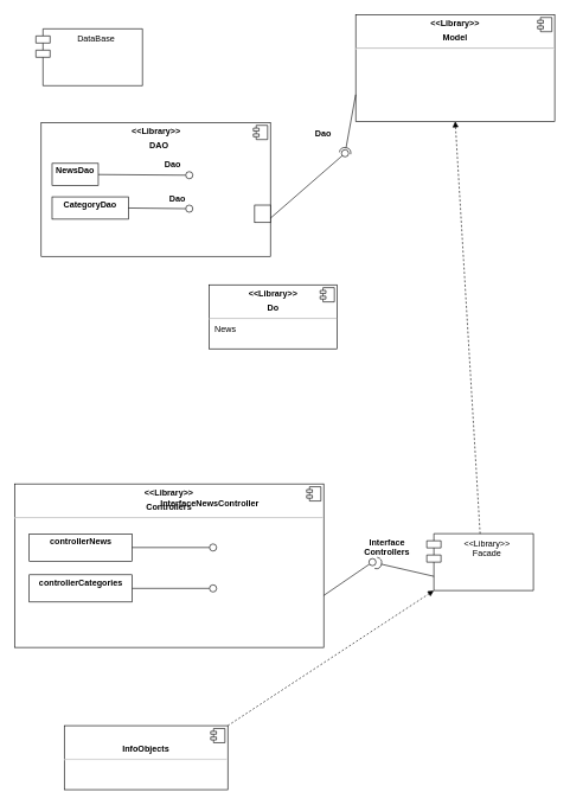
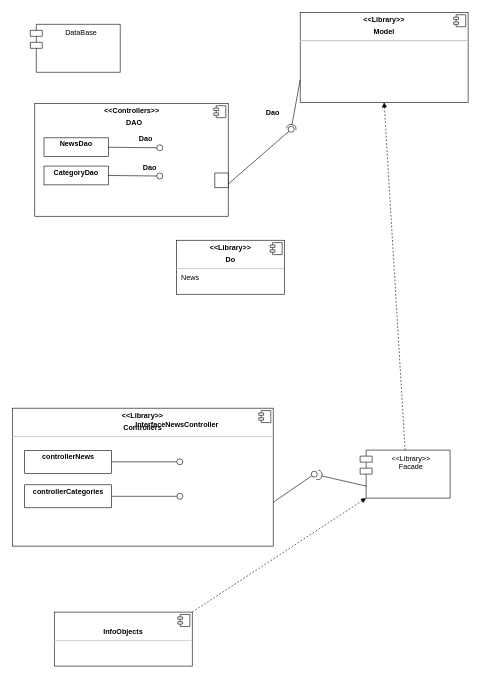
- <mxCell id="23" value="&lt;p style=&quot;margin: 0px ; margin-top: 6px ; text-align: center&quot;&gt;&lt;b&gt;&amp;lt;&amp;lt;Library&amp;gt;&amp;gt;&lt;/b&gt;&lt;/p&gt;&lt;p style=&quot;margin: 0px ; margin-top: 6px ; text-align: center&quot;&gt;&lt;/p&gt;&lt;p style=&quot;text-align: center ; margin: 0px 0px 0px 8px&quot;&gt;&lt;b&gt;DAO&lt;/b&gt;&lt;/p&gt;&lt;p style=&quot;margin: 0px ; margin-left: 8px&quot;&gt;&lt;br&gt;&lt;/p&gt;" style="align=left;overflow=fill;html=1;dropTarget=1;" vertex="1" parent="1"><mxGeometry x="57.5" y="171.7" width="322.5" height="188.3" as="geometry" /></mxCell>
+ <mxCell id="23" value="&lt;p style=&quot;margin: 0px ; margin-top: 6px ; text-align: center&quot;&gt;&lt;b&gt;&amp;lt;&amp;lt;Controllers&amp;gt;&amp;gt;&lt;/b&gt;&lt;/p&gt;&lt;p style=&quot;margin: 0px ; margin-top: 6px ; text-align: center&quot;&gt;&lt;/p&gt;&lt;p style=&quot;text-align: center ; margin: 0px 0px 0px 8px&quot;&gt;&lt;b&gt;DAO&lt;/b&gt;&lt;/p&gt;&lt;p style=&quot;margin: 0px ; margin-left: 8px&quot;&gt;&lt;br&gt;&lt;/p&gt;" style="align=left;overflow=fill;html=1;dropTarget=1;" vertex="1" parent="1"><mxGeometry x="57.5" y="171.7" width="322.5" height="188.3" as="geometry" /></mxCell>
- <mxCell id="25" value="&lt;p style=&quot;margin: 0px ; margin-top: 4px ; text-align: center&quot;&gt;&lt;b&gt;NewsDao&lt;/b&gt;&lt;/p&gt;" style="verticalAlign=top;align=left;overflow=fill;fontSize=12;fontFamily=Helvetica;html=1;" vertex="1" parent="23"><mxGeometry x="15.339" y="57.533" width="65" height="31.383" as="geometry" /></mxCell>
+ <mxCell id="25" value="&lt;p style=&quot;margin: 0px ; margin-top: 4px ; text-align: center&quot;&gt;&lt;b&gt;NewsDao&lt;/b&gt;&lt;/p&gt;" style="verticalAlign=top;align=left;overflow=fill;fontSize=12;fontFamily=Helvetica;html=1;" vertex="1" parent="23"><mxGeometry x="15.339" y="57.533" width="107.372" height="31.383" as="geometry" /></mxCell>
- <mxCell id="16" value="Interface&#10;Controllers" style="text;align=center;fontStyle=1;verticalAlign=middle;spacingLeft=3;spacingRight=3;strokeColor=none;rotatable=0;points=[[0,0.5],[1,0.5]];portConstraint=eastwest;" vertex="1" parent="1"><mxGeometry x="509.996" y="759.996" width="68.571" height="16.611" as="geometry" /></mxCell>
